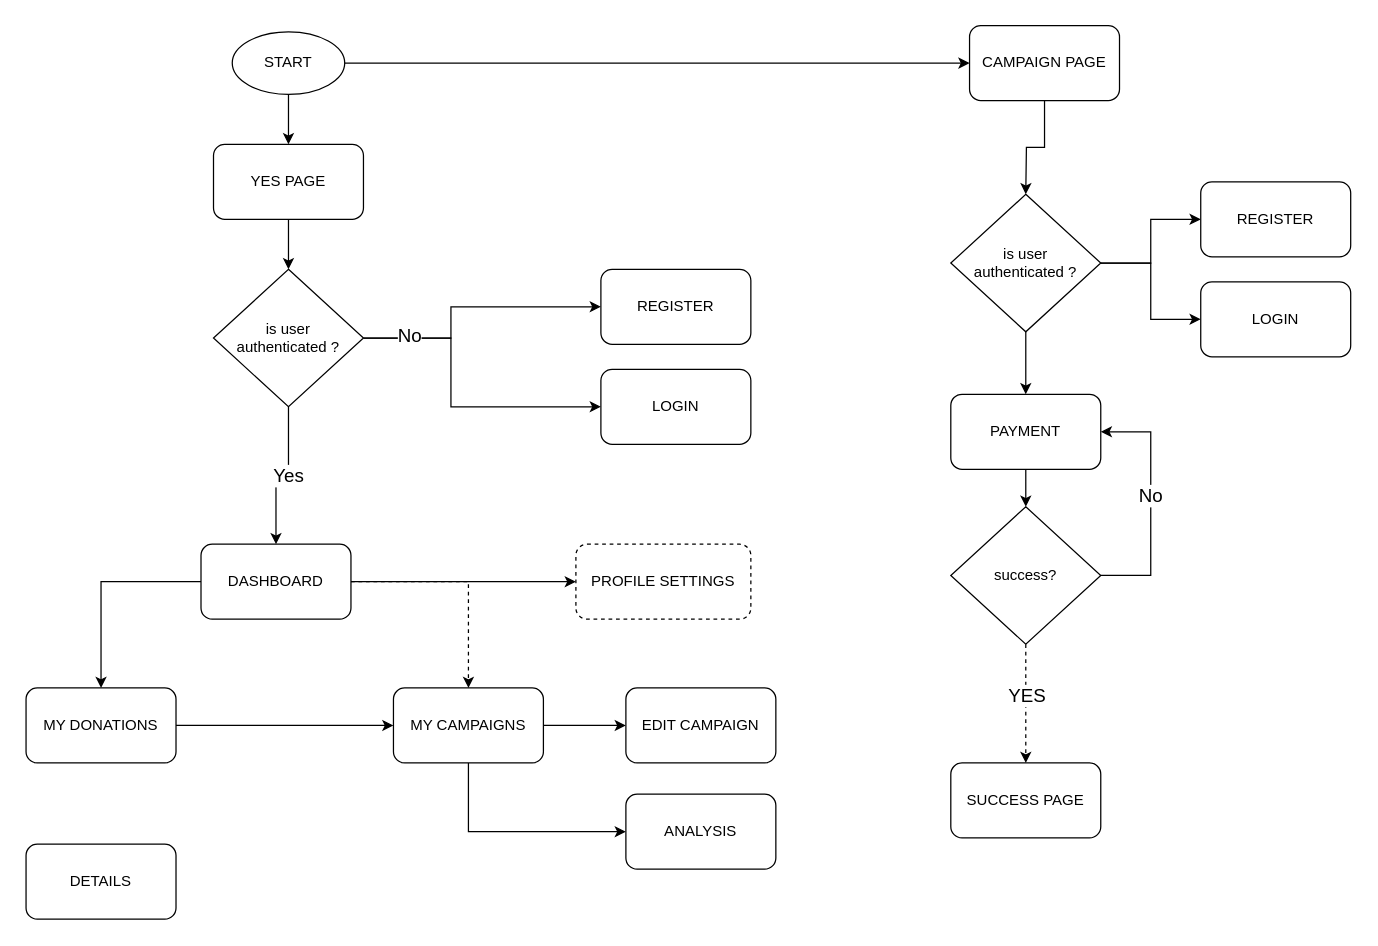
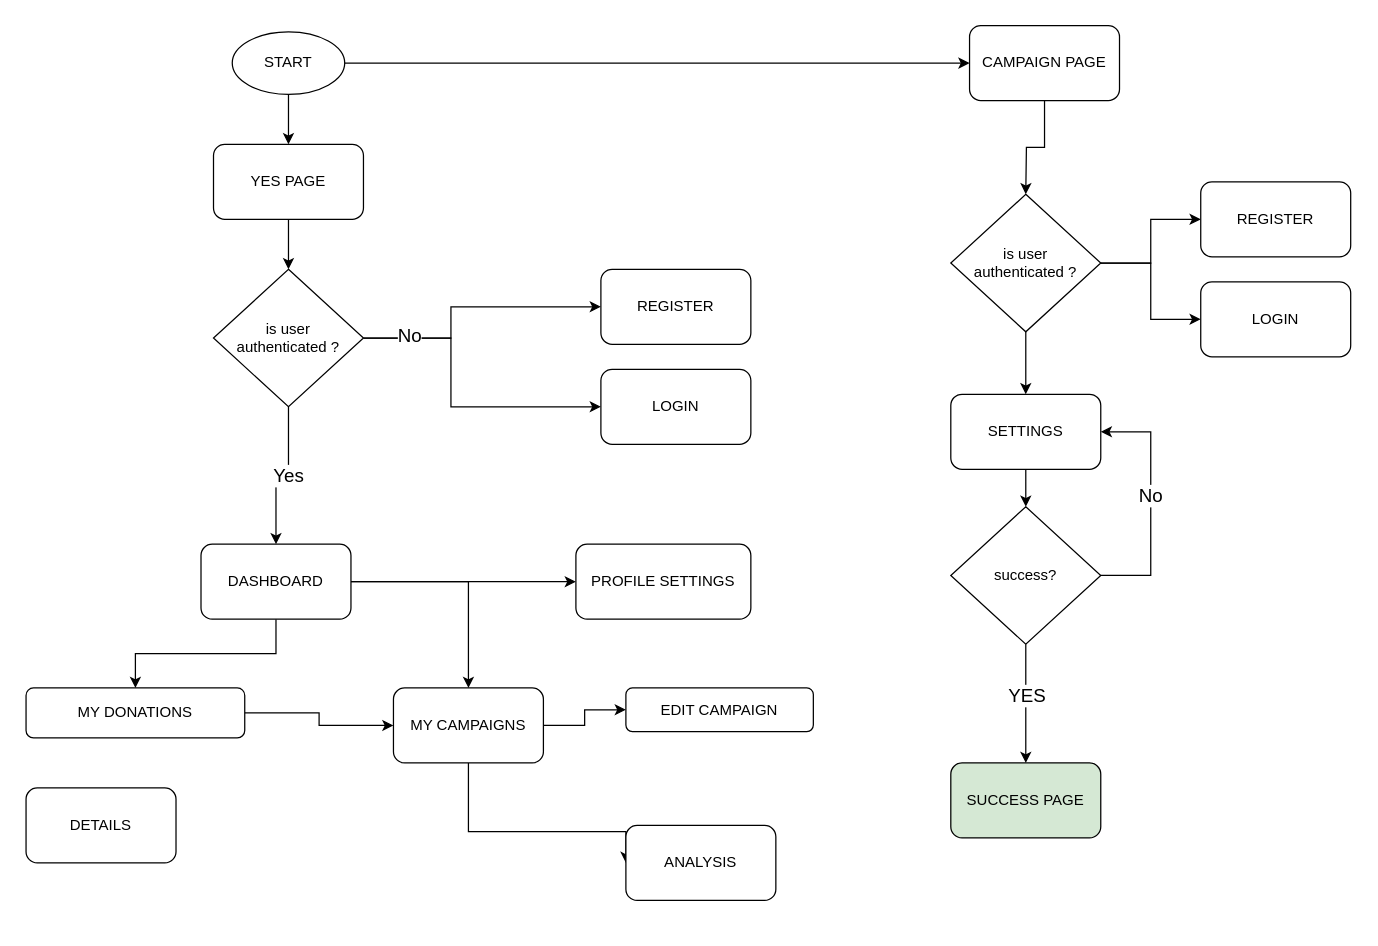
- <mxCell id="37" value="PAYMENT" style="rounded=1;whiteSpace=wrap;html=1;" vertex="1" parent="1"><mxGeometry x="760" y="315" width="120" height="60" as="geometry" /></mxCell>
+ <mxCell id="37" value="SETTINGS" style="rounded=1;whiteSpace=wrap;html=1;" vertex="1" parent="1"><mxGeometry x="760" y="315" width="120" height="60" as="geometry" /></mxCell>
- <mxCell id="19" value="PROFILE SETTINGS" style="rounded=1;whiteSpace=wrap;html=1;dashed=1;" vertex="1" parent="1"><mxGeometry x="460" y="435" width="140" height="60" as="geometry" /></mxCell>
+ <mxCell id="19" value="PROFILE SETTINGS" style="rounded=1;whiteSpace=wrap;html=1;" vertex="1" parent="1"><mxGeometry x="460" y="435" width="140" height="60" as="geometry" /></mxCell>
- <mxCell id="11" style="edgeStyle=orthogonalEdgeStyle;rounded=0;orthogonalLoop=1;jettySize=auto;html=1;entryX=0.5;entryY=0;entryDx=0;entryDy=0;dashed=1;" edge="1" parent="1" source="12" target="22"><mxGeometry relative="1" as="geometry" /></mxCell>
+ <mxCell id="11" style="edgeStyle=orthogonalEdgeStyle;rounded=0;orthogonalLoop=1;jettySize=auto;html=1;entryX=0.5;entryY=0;entryDx=0;entryDy=0;" edge="1" parent="1" source="12" target="22"><mxGeometry relative="1" as="geometry" /></mxCell>
- <mxCell id="24" value="MY DONATIONS" style="rounded=1;whiteSpace=wrap;html=1;" vertex="1" parent="1"><mxGeometry x="20" y="550" width="120" height="60" as="geometry" /></mxCell>
+ <mxCell id="24" value="MY DONATIONS" style="rounded=1;whiteSpace=wrap;html=1;" vertex="1" parent="1"><mxGeometry x="20" y="550" width="175" height="40" as="geometry" /></mxCell>
- <mxCell id="25" value="EDIT CAMPAIGN" style="rounded=1;whiteSpace=wrap;html=1;" vertex="1" parent="1"><mxGeometry x="500" y="550" width="120" height="60" as="geometry" /></mxCell>
+ <mxCell id="25" value="EDIT CAMPAIGN" style="rounded=1;whiteSpace=wrap;html=1;" vertex="1" parent="1"><mxGeometry x="500" y="550" width="150" height="35" as="geometry" /></mxCell>
- <mxCell id="40" style="edgeStyle=orthogonalEdgeStyle;rounded=0;orthogonalLoop=1;jettySize=auto;html=1;entryX=0.5;entryY=0;entryDx=0;entryDy=0;dashed=1;" edge="1" parent="1" source="42" target="43"><mxGeometry relative="1" as="geometry" /></mxCell>
+ <mxCell id="40" style="edgeStyle=orthogonalEdgeStyle;rounded=0;orthogonalLoop=1;jettySize=auto;html=1;entryX=0.5;entryY=0;entryDx=0;entryDy=0;" edge="1" parent="1" source="42" target="43"><mxGeometry relative="1" as="geometry" /></mxCell>
- <mxCell id="43" value="SUCCESS PAGE" style="rounded=1;whiteSpace=wrap;html=1;" vertex="1" parent="1"><mxGeometry x="760" y="610" width="120" height="60" as="geometry" /></mxCell>
+ <mxCell id="43" value="SUCCESS PAGE" style="rounded=1;whiteSpace=wrap;html=1;fillColor=#d5e8d4;" vertex="1" parent="1"><mxGeometry x="760" y="610" width="120" height="60" as="geometry" /></mxCell>
- <mxCell id="26" value="ANALYSIS" style="rounded=1;whiteSpace=wrap;html=1;" vertex="1" parent="1"><mxGeometry x="500" y="635" width="120" height="60" as="geometry" /></mxCell>
+ <mxCell id="26" value="ANALYSIS" style="rounded=1;whiteSpace=wrap;html=1;" vertex="1" parent="1"><mxGeometry x="500" y="660" width="120" height="60" as="geometry" /></mxCell>
- <mxCell id="27" value="DETAILS" style="rounded=1;whiteSpace=wrap;html=1;" vertex="1" parent="1"><mxGeometry x="20" y="675" width="120" height="60" as="geometry" /></mxCell>
+ <mxCell id="27" value="DETAILS" style="rounded=1;whiteSpace=wrap;html=1;" vertex="1" parent="1"><mxGeometry x="20" y="630" width="120" height="60" as="geometry" /></mxCell>
